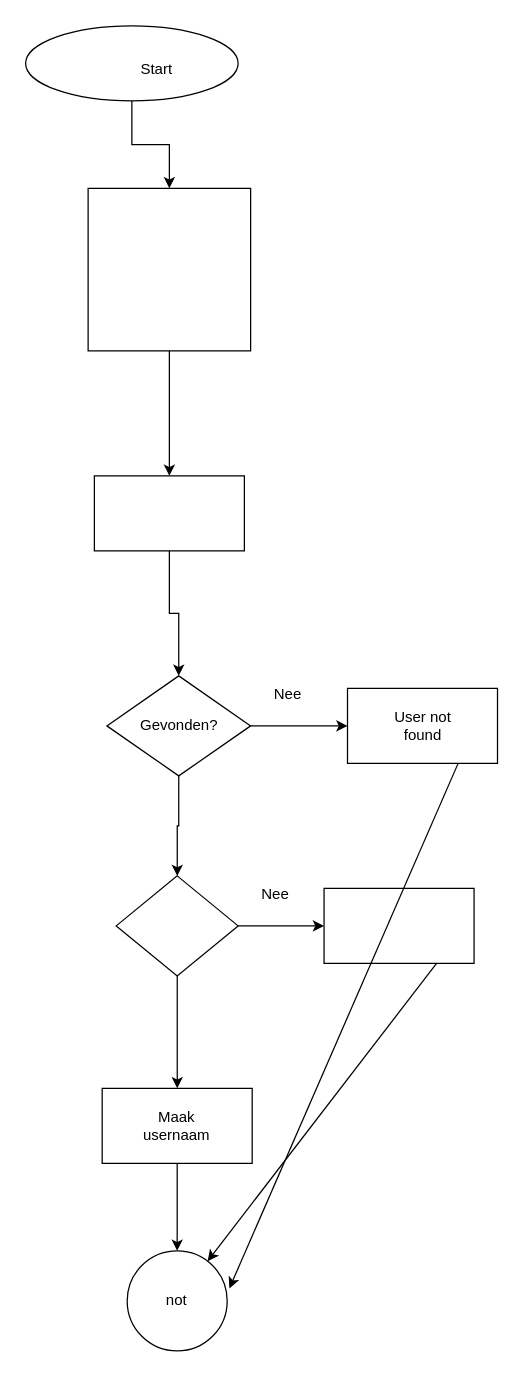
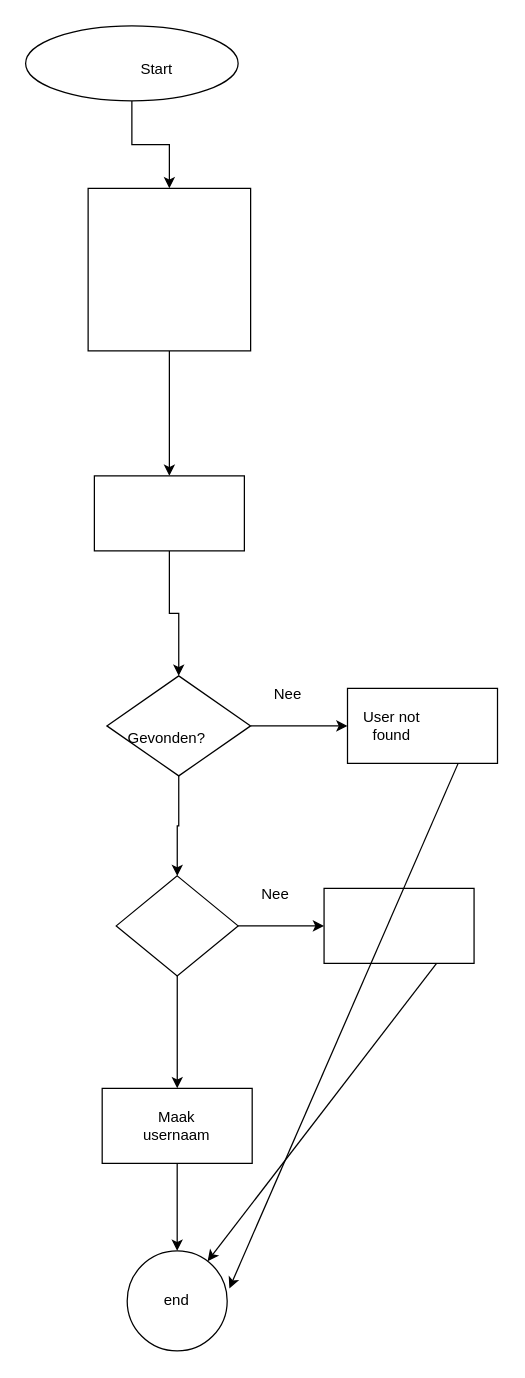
- <mxCell id="12" value="Gevonden?" style="text;html=1;align=center;verticalAlign=middle;whiteSpace=wrap;rounded=0;" vertex="1" parent="1"><mxGeometry x="112.5" y="565" width="60" height="30" as="geometry" /></mxCell>
+ <mxCell id="12" value="Gevonden?" style="text;html=1;align=center;verticalAlign=middle;whiteSpace=wrap;rounded=0;" vertex="1" parent="1"><mxGeometry x="102.5" y="575" width="60" height="30" as="geometry" /></mxCell>
- <mxCell id="15" value="User not found" style="text;html=1;align=center;verticalAlign=middle;whiteSpace=wrap;rounded=0;" vertex="1" parent="1"><mxGeometry x="307.5" y="565" width="60" height="30" as="geometry" /></mxCell>
+ <mxCell id="15" value="User not found" style="text;html=1;align=center;verticalAlign=middle;whiteSpace=wrap;rounded=0;" vertex="1" parent="1"><mxGeometry x="282.5" y="565" width="60" height="30" as="geometry" /></mxCell>
- <mxCell id="25" value="not" style="text;html=1;align=center;verticalAlign=middle;whiteSpace=wrap;rounded=0;" vertex="1" parent="1"><mxGeometry x="111.25" y="1025" width="60" height="30" as="geometry" /></mxCell>
+ <mxCell id="25" value="end" style="text;html=1;align=center;verticalAlign=middle;whiteSpace=wrap;rounded=0;" vertex="1" parent="1"><mxGeometry x="111.25" y="1025" width="60" height="30" as="geometry" /></mxCell>
